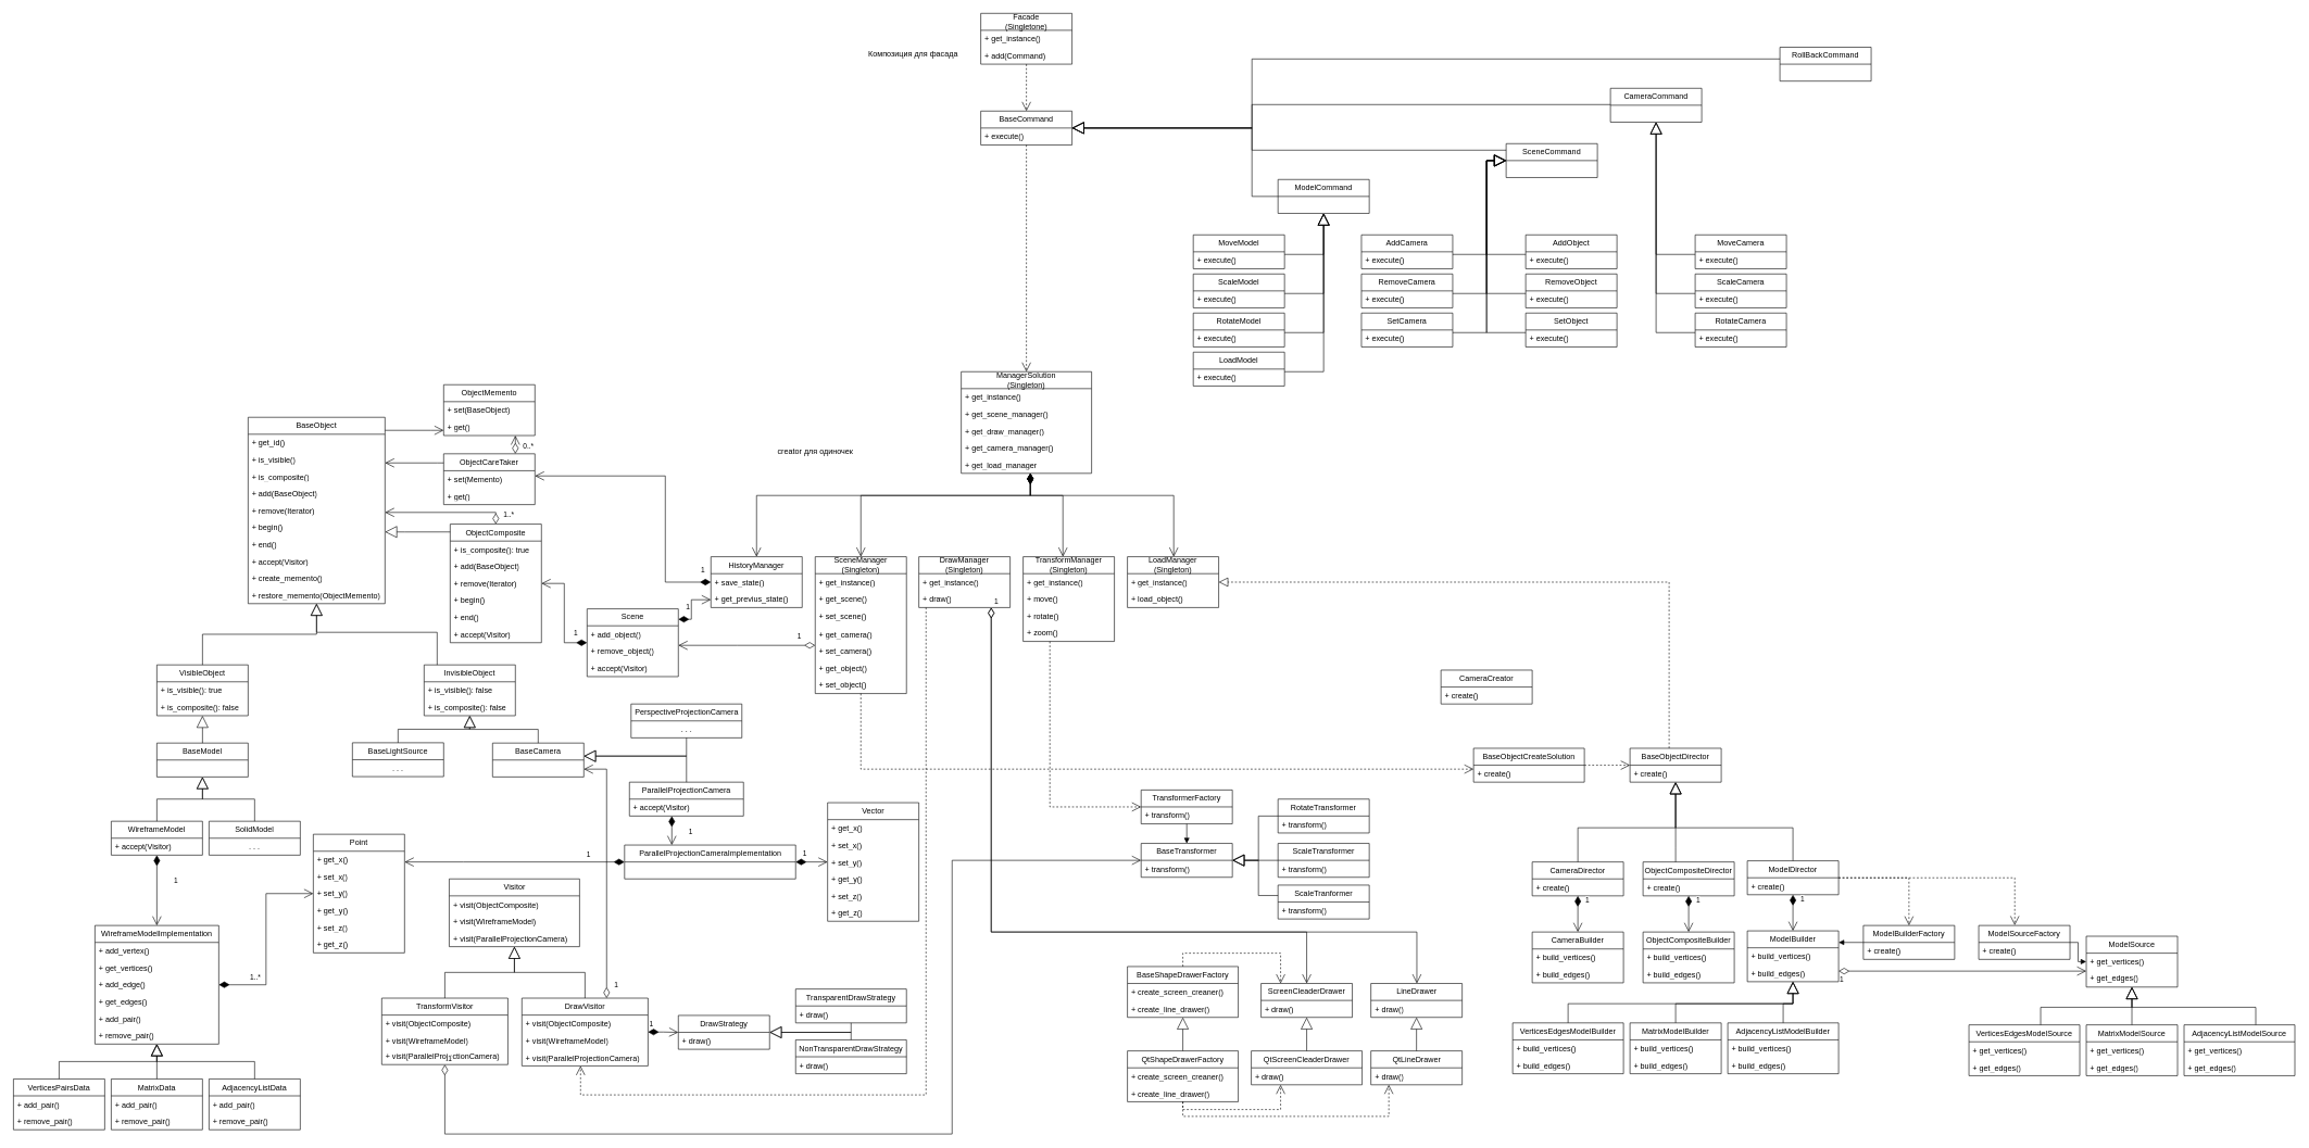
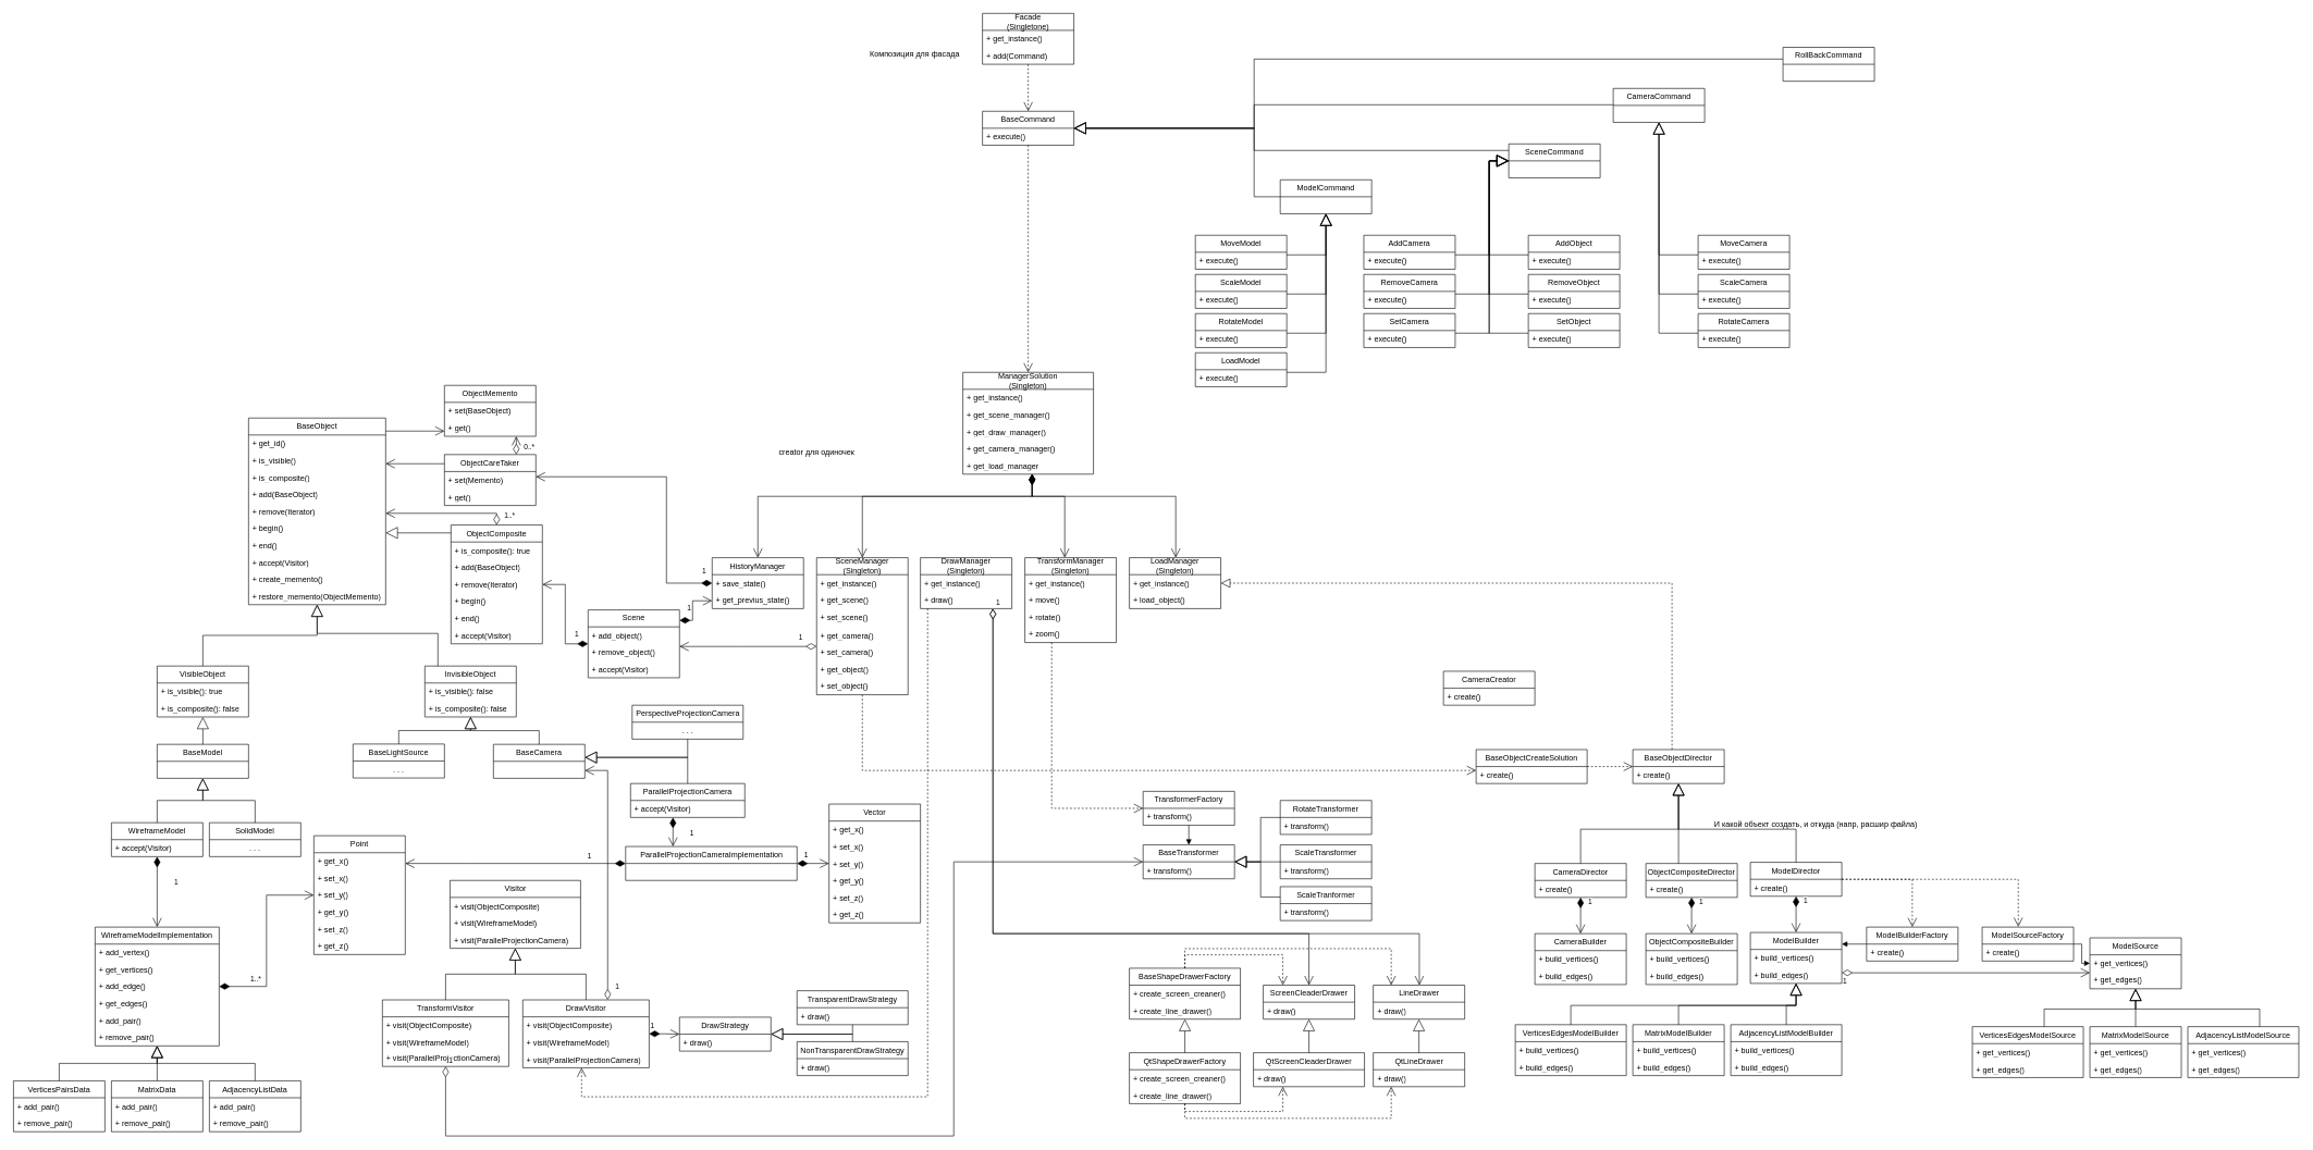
+ <mxCell id="326" value="И какой объект создать, и откуда (напр, расшир файла)" style="text;html=1;align=center;verticalAlign=middle;resizable=0;points=[];autosize=1;strokeColor=none;fillColor=none;" parent="1" vertex="1"><mxGeometry x="2615" y="1248" width="330" height="30" as="geometry" /></mxCell>
+ <mxCell id="250" value="" style="endArrow=open;endSize=12;dashed=1;html=1;rounded=0;edgeStyle=orthogonalEdgeStyle;" parent="1" source="231" target="237" edge="1"><mxGeometry width="160" relative="1" as="geometry"><mxPoint x="2323.5" y="1677" as="sourcePoint" /><mxPoint x="2152.5" y="1742" as="targetPoint" /><Array as="points"><mxPoint x="1814" y="1453" /><mxPoint x="2130" y="1453" /></Array></mxGeometry></mxCell>
